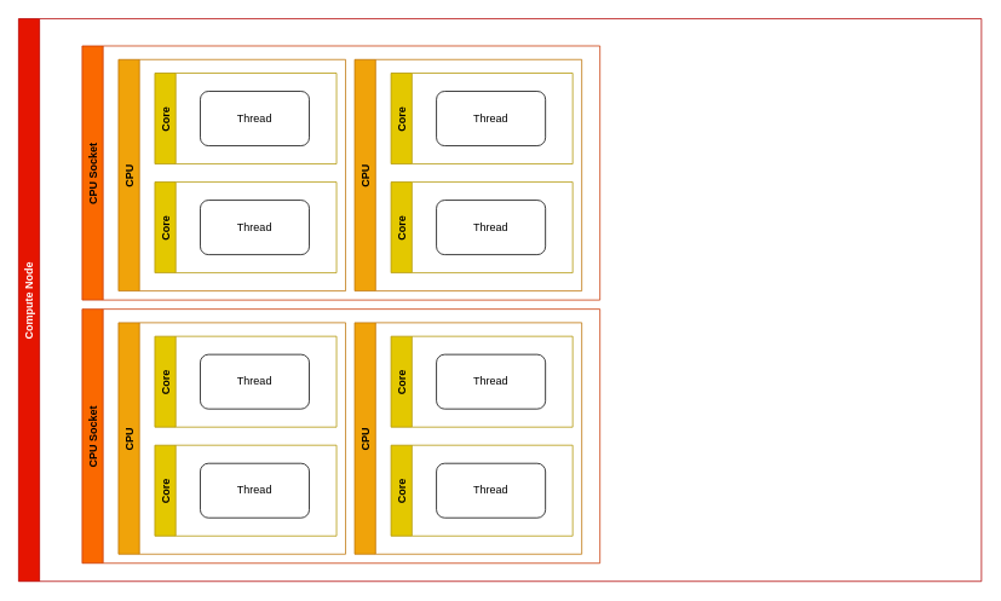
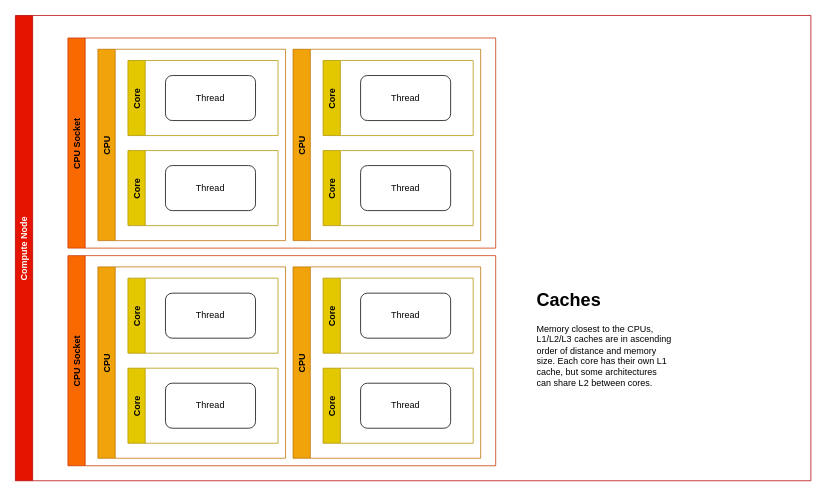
+ <mxCell id="14" value="&lt;h1&gt;Caches&lt;/h1&gt;&lt;p&gt;Memory closest to the CPUs, L1/L2/L3 caches are in ascending order of distance and memory size. Each core has their own L1 cache, but some architectures can share L2 between cores.&lt;/p&gt;" style="text;html=1;strokeColor=none;fillColor=none;spacing=5;spacingTop=-20;whiteSpace=wrap;overflow=hidden;rounded=0;" vertex="1" parent="2"><mxGeometry x="690" y="360" width="190" height="150" as="geometry" /></mxCell>
